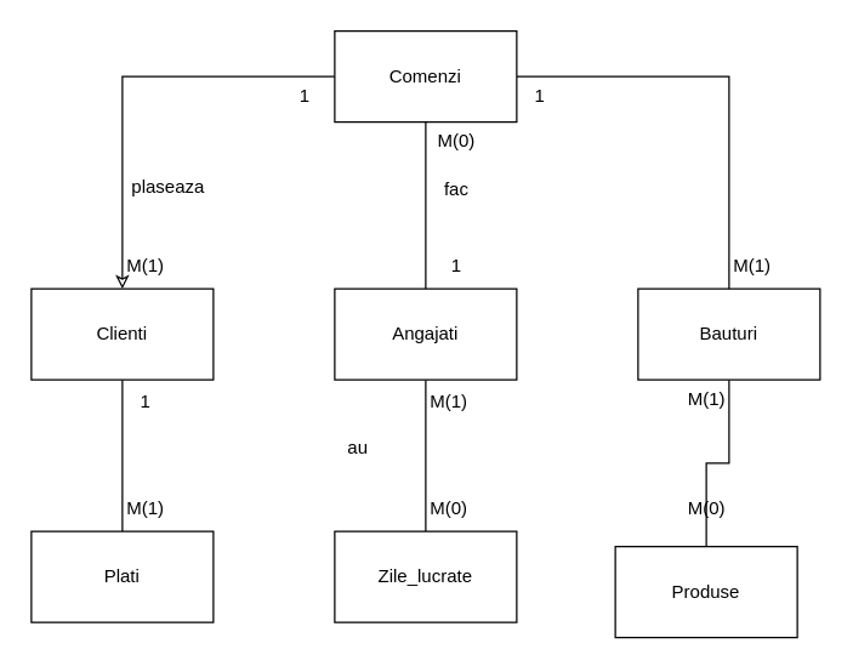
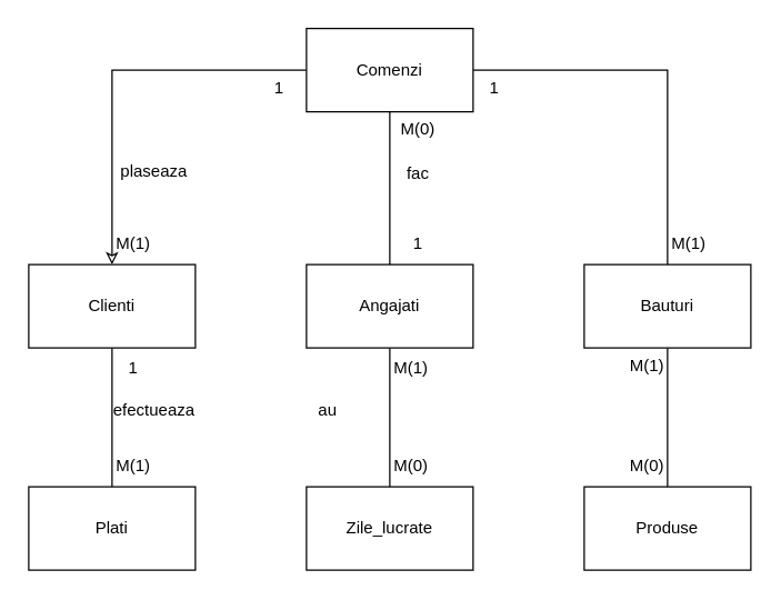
+ <mxCell id="30" value="efectueaza" style="text;html=1;align=center;verticalAlign=middle;resizable=0;points=[];autosize=1;strokeColor=none;fillColor=none;" parent="1" vertex="1"><mxGeometry x="70" y="280" width="80" height="30" as="geometry" /></mxCell>
- <mxCell id="8" value="Produse" style="rounded=0;whiteSpace=wrap;html=1;" parent="1" vertex="1"><mxGeometry x="405" y="360" width="120" height="60" as="geometry" /></mxCell>
+ <mxCell id="8" value="Produse" style="rounded=0;whiteSpace=wrap;html=1;" parent="1" vertex="1"><mxGeometry x="420" y="350" width="120" height="60" as="geometry" /></mxCell>
